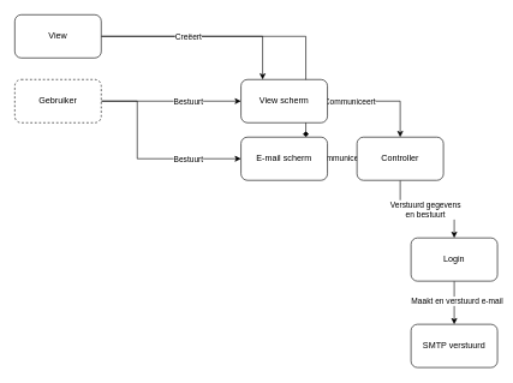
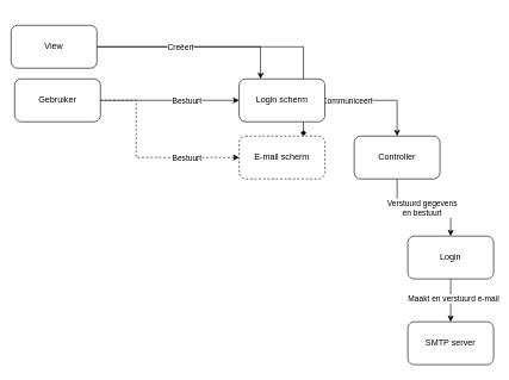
- <mxCell id="20" value="View" style="rounded=1;whiteSpace=wrap;html=1;" vertex="1" parent="1"><mxGeometry x="20" y="20" width="120" height="60" as="geometry" /></mxCell>
+ <mxCell id="20" value="View" style="rounded=1;whiteSpace=wrap;html=1;" vertex="1" parent="1"><mxGeometry x="15" y="35" width="120" height="60" as="geometry" /></mxCell>
- <mxCell id="7" value="Gebruiker" style="rounded=1;whiteSpace=wrap;html=1;dashed=1;" vertex="1" parent="1"><mxGeometry x="20" y="110" width="120" height="60" as="geometry" /></mxCell>
+ <mxCell id="7" value="Gebruiker" style="rounded=1;whiteSpace=wrap;html=1;" vertex="1" parent="1"><mxGeometry x="20" y="110" width="120" height="60" as="geometry" /></mxCell>
- <mxCell id="11" value="View scherm" style="rounded=1;whiteSpace=wrap;html=1;" vertex="1" parent="1"><mxGeometry x="334" y="110" width="120" height="60" as="geometry" /></mxCell>
+ <mxCell id="11" value="Login scherm" style="rounded=1;whiteSpace=wrap;html=1;" vertex="1" parent="1"><mxGeometry x="334" y="110" width="120" height="60" as="geometry" /></mxCell>
- <mxCell id="3" style="edgeStyle=orthogonalEdgeStyle;rounded=0;orthogonalLoop=1;jettySize=auto;html=1;entryX=0;entryY=0.5;entryDx=0;entryDy=0;" edge="1" parent="1" source="7" target="14"><mxGeometry relative="1" as="geometry"><Array as="points"><mxPoint x="190" y="140" /><mxPoint x="190" y="220" /></Array></mxGeometry></mxCell>
+ <mxCell id="3" style="edgeStyle=orthogonalEdgeStyle;rounded=0;orthogonalLoop=1;jettySize=auto;html=1;entryX=0;entryY=0.5;entryDx=0;entryDy=0;dashed=1;" edge="1" parent="1" source="7" target="14"><mxGeometry relative="1" as="geometry"><Array as="points"><mxPoint x="190" y="140" /><mxPoint x="190" y="220" /></Array></mxGeometry></mxCell>
- <mxCell id="14" value="E-mail scherm" style="rounded=1;whiteSpace=wrap;html=1;" vertex="1" parent="1"><mxGeometry x="334" y="190" width="120" height="60" as="geometry" /></mxCell>
+ <mxCell id="14" value="E-mail scherm" style="rounded=1;whiteSpace=wrap;html=1;dashed=1;" vertex="1" parent="1"><mxGeometry x="334" y="190" width="120" height="60" as="geometry" /></mxCell>
- <mxCell id="12" style="edgeStyle=orthogonalEdgeStyle;rounded=0;orthogonalLoop=1;jettySize=auto;html=1;" edge="1" parent="1" source="14" target="23"><mxGeometry relative="1" as="geometry" /></mxCell>
- <mxCell id="13" value="Communiceert" style="edgeLabel;html=1;align=center;verticalAlign=middle;resizable=0;points=[];" vertex="1" connectable="0" parent="12"><mxGeometry x="-0.064" y="1" relative="1" as="geometry"><mxPoint as="offset" /></mxGeometry></mxCell>
- <mxCell id="10" value="SMTP verstuurd" style="rounded=1;whiteSpace=wrap;html=1;" vertex="1" parent="1"><mxGeometry x="570" y="450" width="120" height="60" as="geometry" /></mxCell>
+ <mxCell id="10" value="SMTP server" style="rounded=1;whiteSpace=wrap;html=1;" vertex="1" parent="1"><mxGeometry x="570" y="450" width="120" height="60" as="geometry" /></mxCell>
